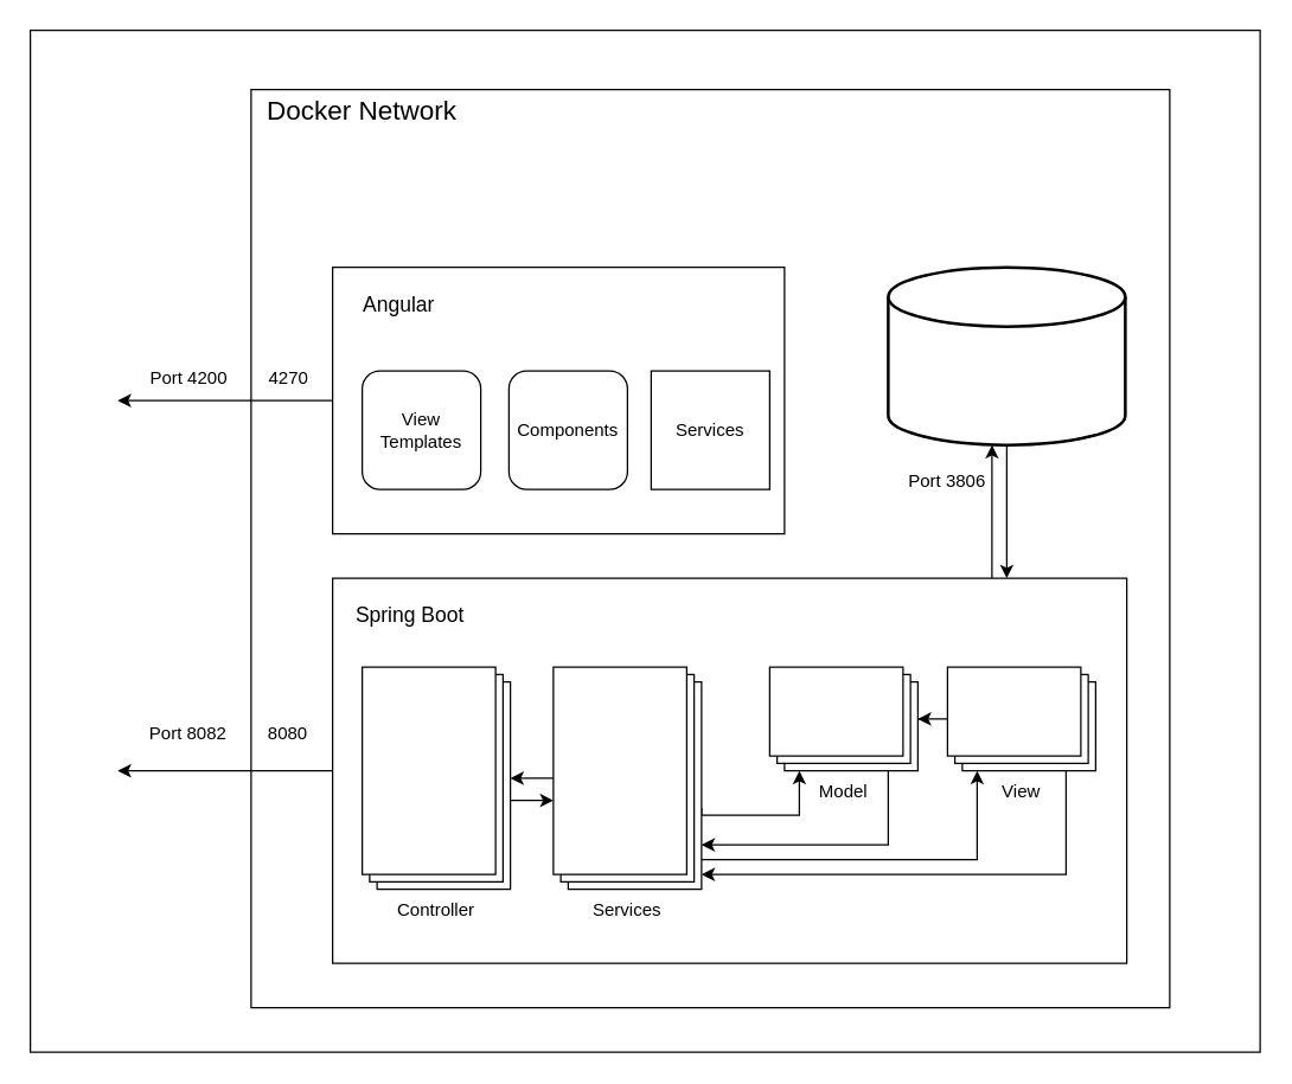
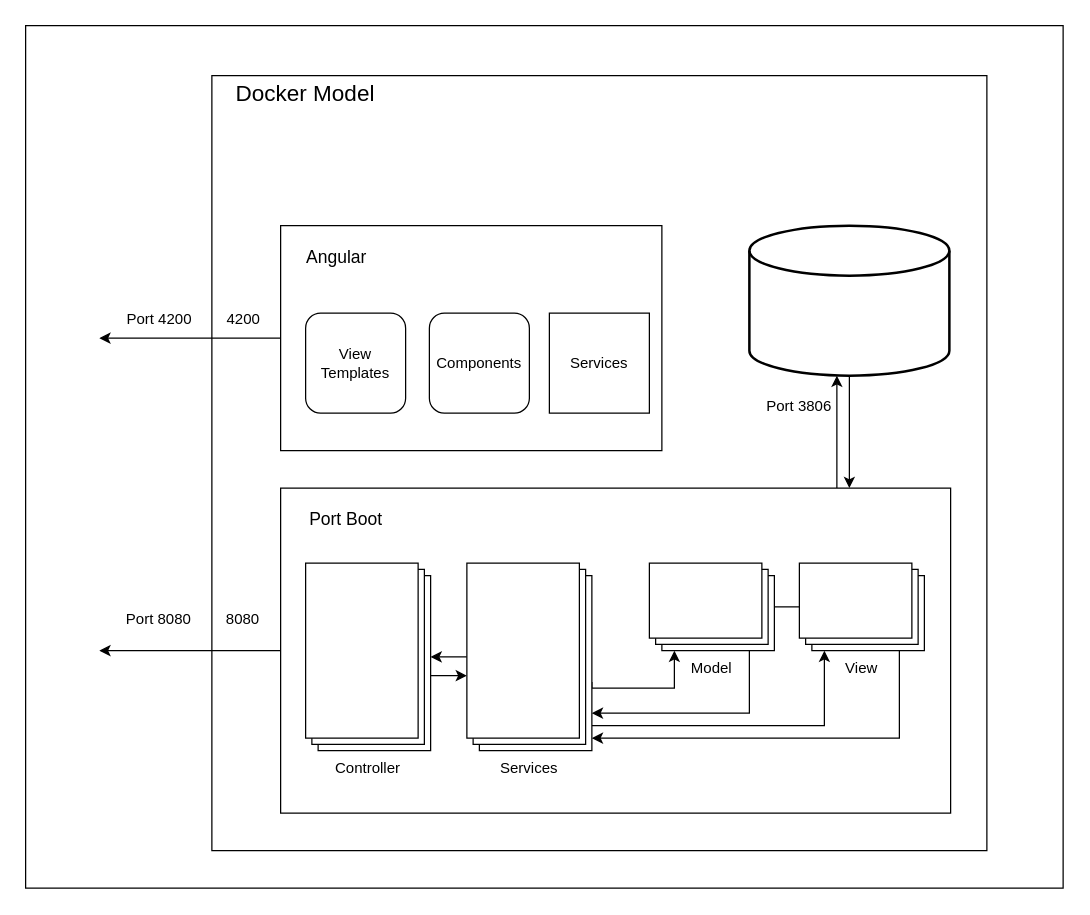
- <mxCell id="4" value="&lt;font style=&quot;font-size: 18px;&quot;&gt;Docker Network&lt;/font&gt;" style="text;html=1;strokeColor=none;fillColor=none;align=center;verticalAlign=middle;whiteSpace=wrap;rounded=0;" parent="1" vertex="1"><mxGeometry x="169" y="60" width="150" height="30" as="geometry" /></mxCell>
+ <mxCell id="4" value="&lt;font style=&quot;font-size: 18px;&quot;&gt;Docker Model&lt;/font&gt;" style="text;html=1;strokeColor=none;fillColor=none;align=center;verticalAlign=middle;whiteSpace=wrap;rounded=0;" parent="1" vertex="1"><mxGeometry x="169" y="60" width="150" height="30" as="geometry" /></mxCell>
- <mxCell id="31" value="Port 4200&lt;span style=&quot;white-space: pre;&quot;&gt;&#09;&lt;/span&gt;4270" style="text;html=1;strokeColor=none;fillColor=none;align=center;verticalAlign=middle;whiteSpace=wrap;rounded=0;" parent="1" vertex="1"><mxGeometry x="99" y="240" width="111" height="30" as="geometry" /></mxCell>
+ <mxCell id="31" value="Port 4200&lt;span style=&quot;white-space: pre;&quot;&gt;&#09;&lt;/span&gt;4200" style="text;html=1;strokeColor=none;fillColor=none;align=center;verticalAlign=middle;whiteSpace=wrap;rounded=0;" parent="1" vertex="1"><mxGeometry x="99" y="240" width="111" height="30" as="geometry" /></mxCell>
- <mxCell id="16" value="&lt;font style=&quot;font-size: 14px;&quot;&gt;Spring Boot&lt;/font&gt;" style="text;html=1;strokeColor=none;fillColor=none;align=center;verticalAlign=middle;whiteSpace=wrap;rounded=0;" parent="1" vertex="1"><mxGeometry x="224" y="400" width="105" height="30" as="geometry" /></mxCell>
+ <mxCell id="16" value="&lt;font style=&quot;font-size: 14px;&quot;&gt;Port Boot&lt;/font&gt;" style="text;html=1;strokeColor=none;fillColor=none;align=center;verticalAlign=middle;whiteSpace=wrap;rounded=0;" parent="1" vertex="1"><mxGeometry x="224" y="400" width="105" height="30" as="geometry" /></mxCell>
- <mxCell id="25" value="" style="edgeStyle=orthogonalEdgeStyle;rounded=0;orthogonalLoop=1;jettySize=auto;html=1;" parent="1" source="27" target="24" edge="1"><mxGeometry relative="1" as="geometry" /></mxCell>
+ <mxCell id="25" value="" style="edgeStyle=orthogonalEdgeStyle;rounded=0;orthogonalLoop=1;jettySize=auto;html=1;endArrow=none;" parent="1" source="27" target="24" edge="1"><mxGeometry relative="1" as="geometry" /></mxCell>
- <mxCell id="32" value="Port 8082&lt;span style=&quot;white-space: pre;&quot;&gt;&#09;&lt;/span&gt;8080" style="text;html=1;strokeColor=none;fillColor=none;align=center;verticalAlign=middle;whiteSpace=wrap;rounded=0;" parent="1" vertex="1"><mxGeometry x="99" y="480" width="110" height="30" as="geometry" /></mxCell>
+ <mxCell id="32" value="Port 8080&lt;span style=&quot;white-space: pre;&quot;&gt;&#09;&lt;/span&gt;8080" style="text;html=1;strokeColor=none;fillColor=none;align=center;verticalAlign=middle;whiteSpace=wrap;rounded=0;" parent="1" vertex="1"><mxGeometry x="99" y="480" width="110" height="30" as="geometry" /></mxCell>
